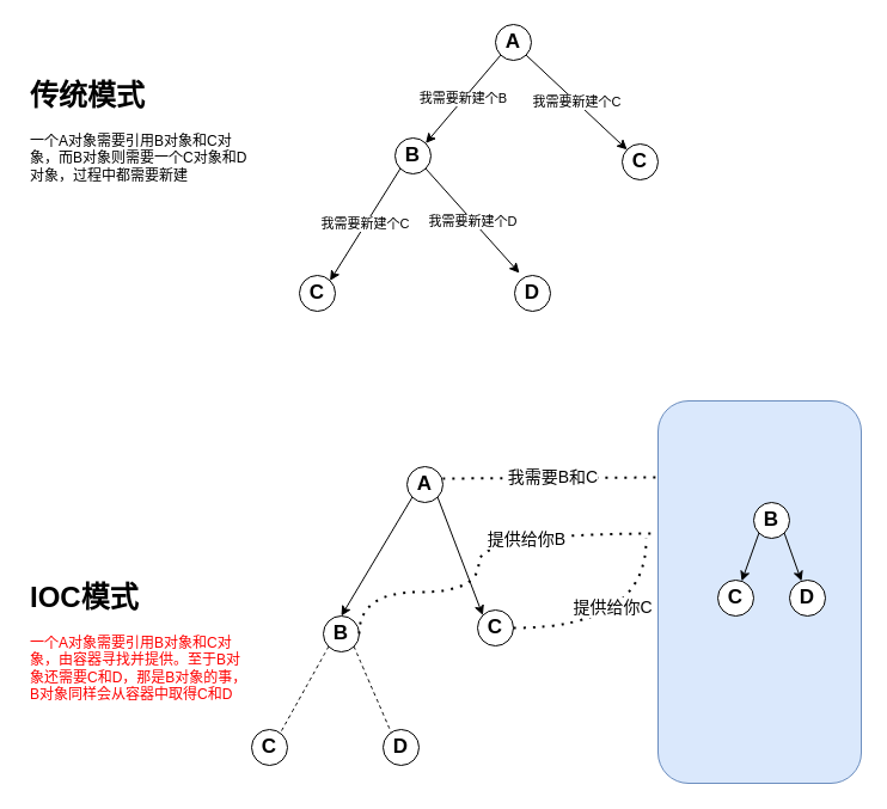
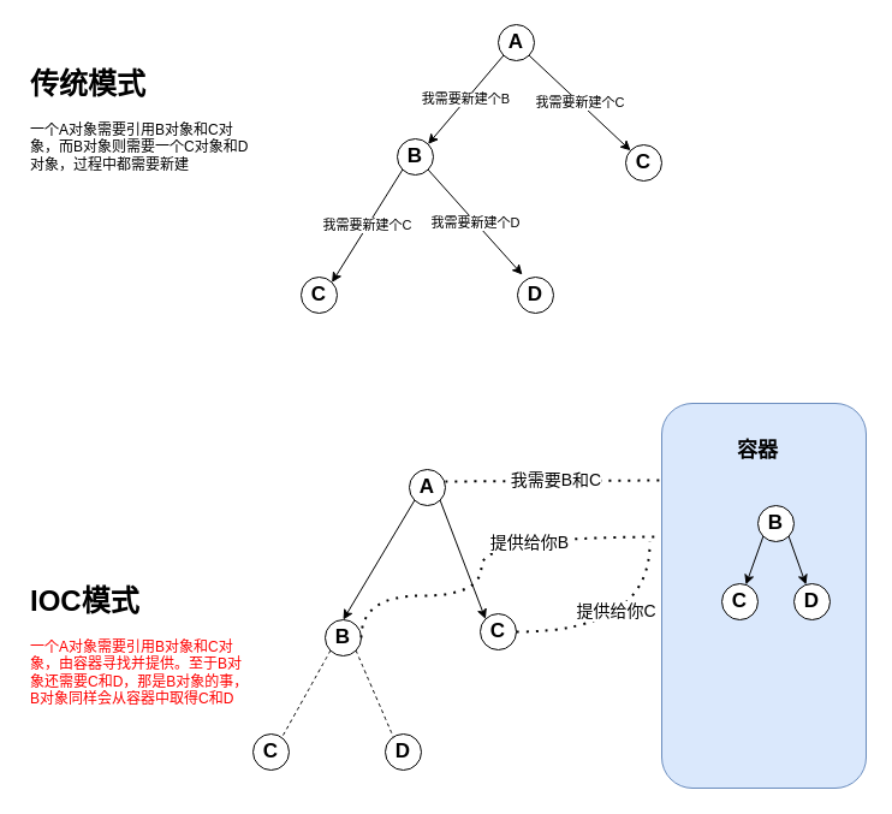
- <mxCell id="2" value="&lt;h1&gt;传统模式&lt;/h1&gt;&lt;p&gt;一个A对象需要引用B对象和C对象，而B对象则需要一个C对象和D对象，过程中都需要新建&lt;/p&gt;" style="text;html=1;strokeColor=none;fillColor=none;spacing=5;spacingTop=-20;whiteSpace=wrap;overflow=hidden;rounded=0;" vertex="1" parent="1"><mxGeometry x="20" y="60" width="190" height="120" as="geometry" /></mxCell>
+ <mxCell id="2" value="&lt;h1&gt;传统模式&lt;/h1&gt;&lt;p&gt;一个A对象需要引用B对象和C对象，而B对象则需要一个C对象和D对象，过程中都需要新建&lt;/p&gt;" style="text;html=1;strokeColor=none;fillColor=none;spacing=5;spacingTop=-20;whiteSpace=wrap;overflow=hidden;rounded=0;" vertex="1" parent="1"><mxGeometry x="20" y="50" width="190" height="120" as="geometry" /></mxCell>
+ <mxCell id="17" value="&lt;font style=&quot;font-size: 17px;&quot;&gt;&lt;b&gt;容器&lt;/b&gt;&lt;/font&gt;" style="text;html=1;strokeColor=none;fillColor=none;align=center;verticalAlign=middle;whiteSpace=wrap;rounded=0;" vertex="1" parent="1"><mxGeometry x="600" y="360" width="60" height="30" as="geometry" /></mxCell>
